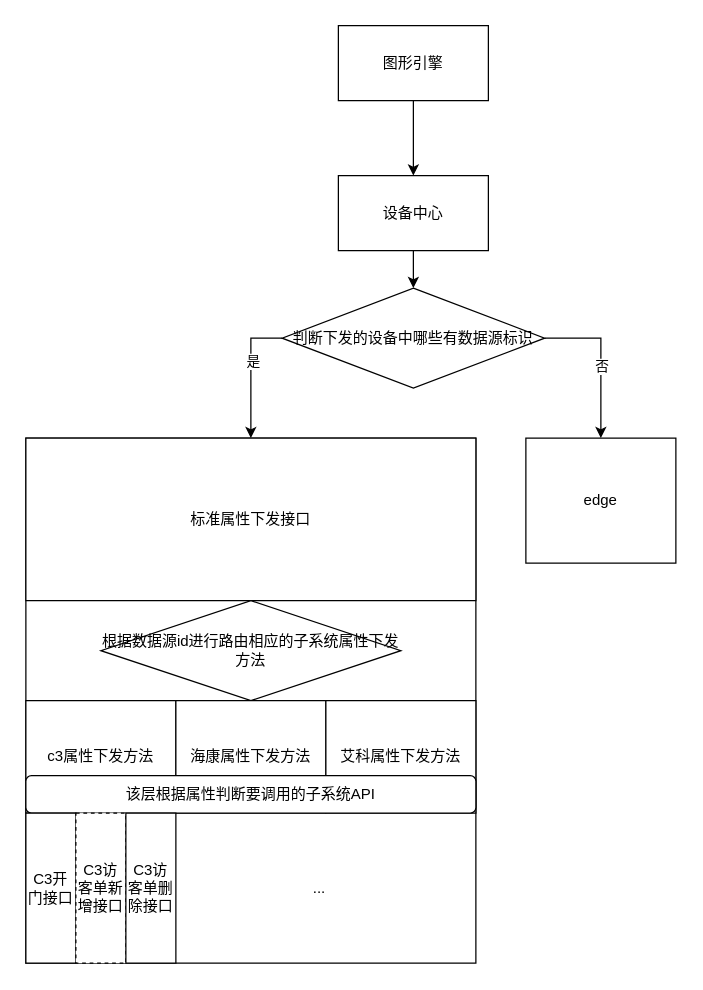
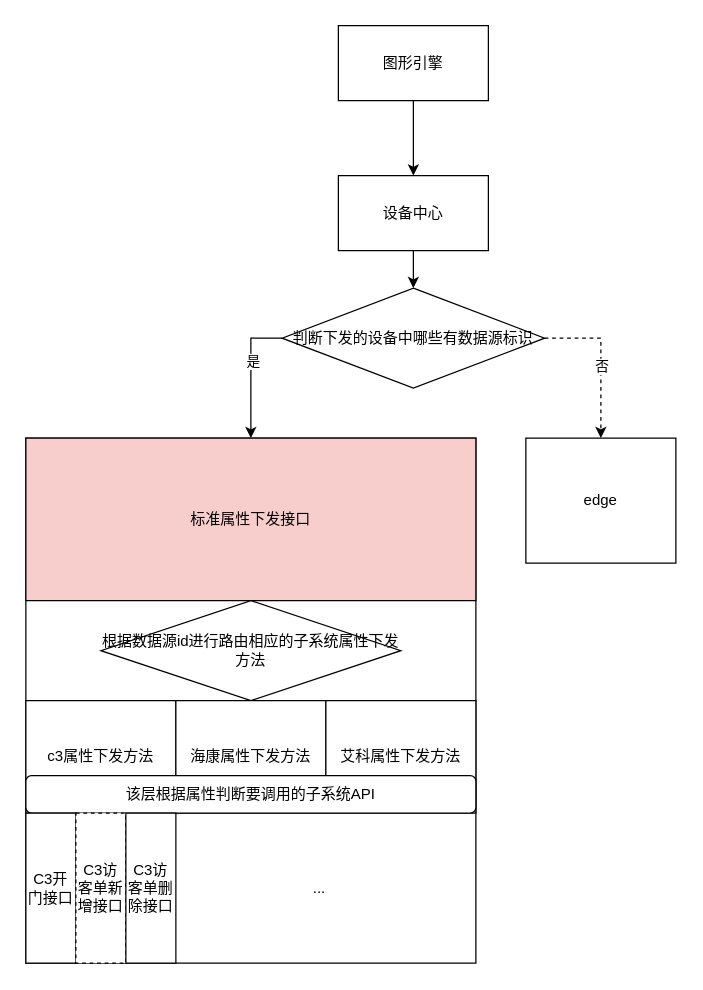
- <mxCell id="8" style="edgeStyle=orthogonalEdgeStyle;rounded=0;orthogonalLoop=1;jettySize=auto;html=1;exitX=1;exitY=0.5;exitDx=0;exitDy=0;entryX=0.5;entryY=0;entryDx=0;entryDy=0;" edge="1" parent="1" source="10" target="7"><mxGeometry relative="1" as="geometry" /></mxCell>
+ <mxCell id="8" style="edgeStyle=orthogonalEdgeStyle;rounded=0;orthogonalLoop=1;jettySize=auto;html=1;exitX=1;exitY=0.5;exitDx=0;exitDy=0;entryX=0.5;entryY=0;entryDx=0;entryDy=0;dashed=1;" edge="1" parent="1" source="10" target="7"><mxGeometry relative="1" as="geometry" /></mxCell>
- <mxCell id="13" value="标准属性下发接口" style="rounded=0;whiteSpace=wrap;html=1;" vertex="1" parent="1"><mxGeometry x="20" y="350" width="360" height="130" as="geometry" /></mxCell>
+ <mxCell id="13" value="标准属性下发接口" style="rounded=0;whiteSpace=wrap;html=1;fillColor=#f8cecc;" vertex="1" parent="1"><mxGeometry x="20" y="350" width="360" height="130" as="geometry" /></mxCell>
